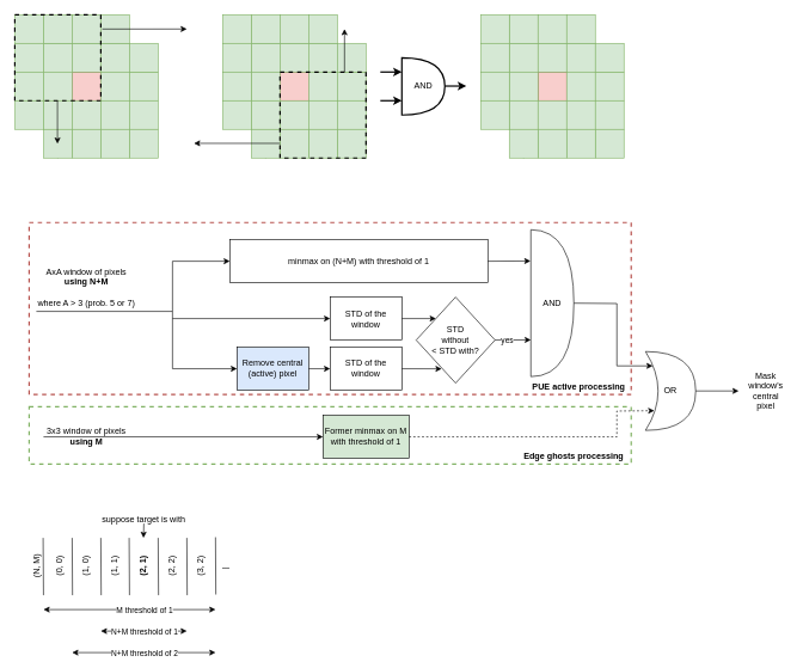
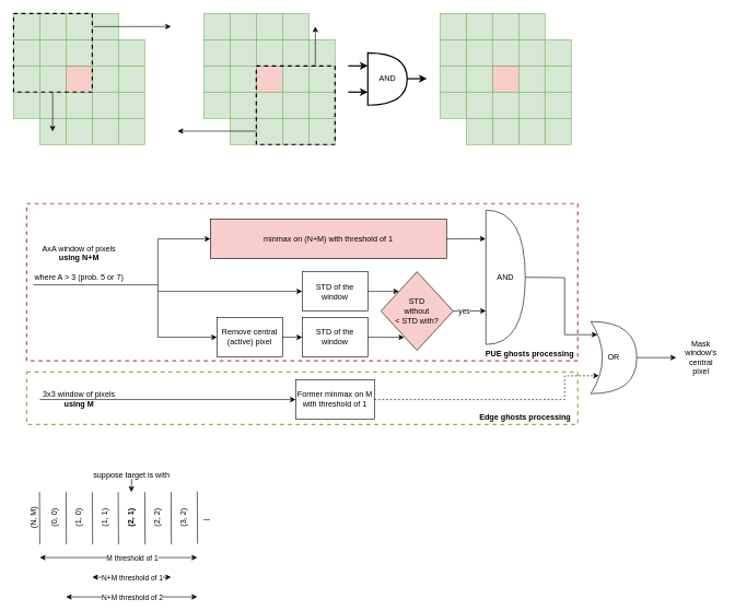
- <mxCell id="101" value="minmax on (N+M) with threshold of 1" style="rounded=0;whiteSpace=wrap;html=1;" parent="1" vertex="1"><mxGeometry x="320" y="334" width="360" height="60" as="geometry" /></mxCell>
+ <mxCell id="101" value="minmax on (N+M) with threshold of 1" style="rounded=0;whiteSpace=wrap;html=1;fillColor=#f8cecc;" parent="1" vertex="1"><mxGeometry x="320" y="334" width="360" height="60" as="geometry" /></mxCell>
- <mxCell id="105" value="STD &lt;br&gt;without &lt;br&gt;&amp;lt; STD with?&lt;br&gt;" style="rhombus;whiteSpace=wrap;html=1;" parent="1" vertex="1"><mxGeometry x="580" y="414" width="110" height="120" as="geometry" /></mxCell>
+ <mxCell id="105" value="STD &lt;br&gt;without &lt;br&gt;&amp;lt; STD with?&lt;br&gt;" style="rhombus;whiteSpace=wrap;html=1;fillColor=#f8cecc;" parent="1" vertex="1"><mxGeometry x="580" y="414" width="110" height="120" as="geometry" /></mxCell>
- <mxCell id="102" value="Remove central (active) pixel" style="rounded=0;whiteSpace=wrap;html=1;fillColor=#dae8fc;" parent="1" vertex="1"><mxGeometry x="330" y="484" width="100" height="60" as="geometry" /></mxCell>
+ <mxCell id="102" value="Remove central (active) pixel" style="rounded=0;whiteSpace=wrap;html=1;" parent="1" vertex="1"><mxGeometry x="330" y="484" width="100" height="60" as="geometry" /></mxCell>
- <mxCell id="124" value="&lt;b&gt;PUE active processing&lt;/b&gt;" style="text;html=1;strokeColor=none;fillColor=none;align=center;verticalAlign=middle;whiteSpace=wrap;rounded=0;dashed=1;" parent="1" vertex="1"><mxGeometry x="707" y="525" width="200" height="30" as="geometry" /></mxCell>
+ <mxCell id="124" value="&lt;b&gt;PUE ghosts processing&lt;/b&gt;" style="text;html=1;strokeColor=none;fillColor=none;align=center;verticalAlign=middle;whiteSpace=wrap;rounded=0;dashed=1;" parent="1" vertex="1"><mxGeometry x="707" y="525" width="200" height="30" as="geometry" /></mxCell>
- <mxCell id="115" value="Former minmax on M with threshold of 1" style="rounded=0;whiteSpace=wrap;html=1;fillColor=#d5e8d4;" parent="1" vertex="1"><mxGeometry x="450" y="579" width="120" height="60" as="geometry" /></mxCell>
+ <mxCell id="115" value="Former minmax on M with threshold of 1" style="rounded=0;whiteSpace=wrap;html=1;" parent="1" vertex="1"><mxGeometry x="450" y="579" width="120" height="60" as="geometry" /></mxCell>
